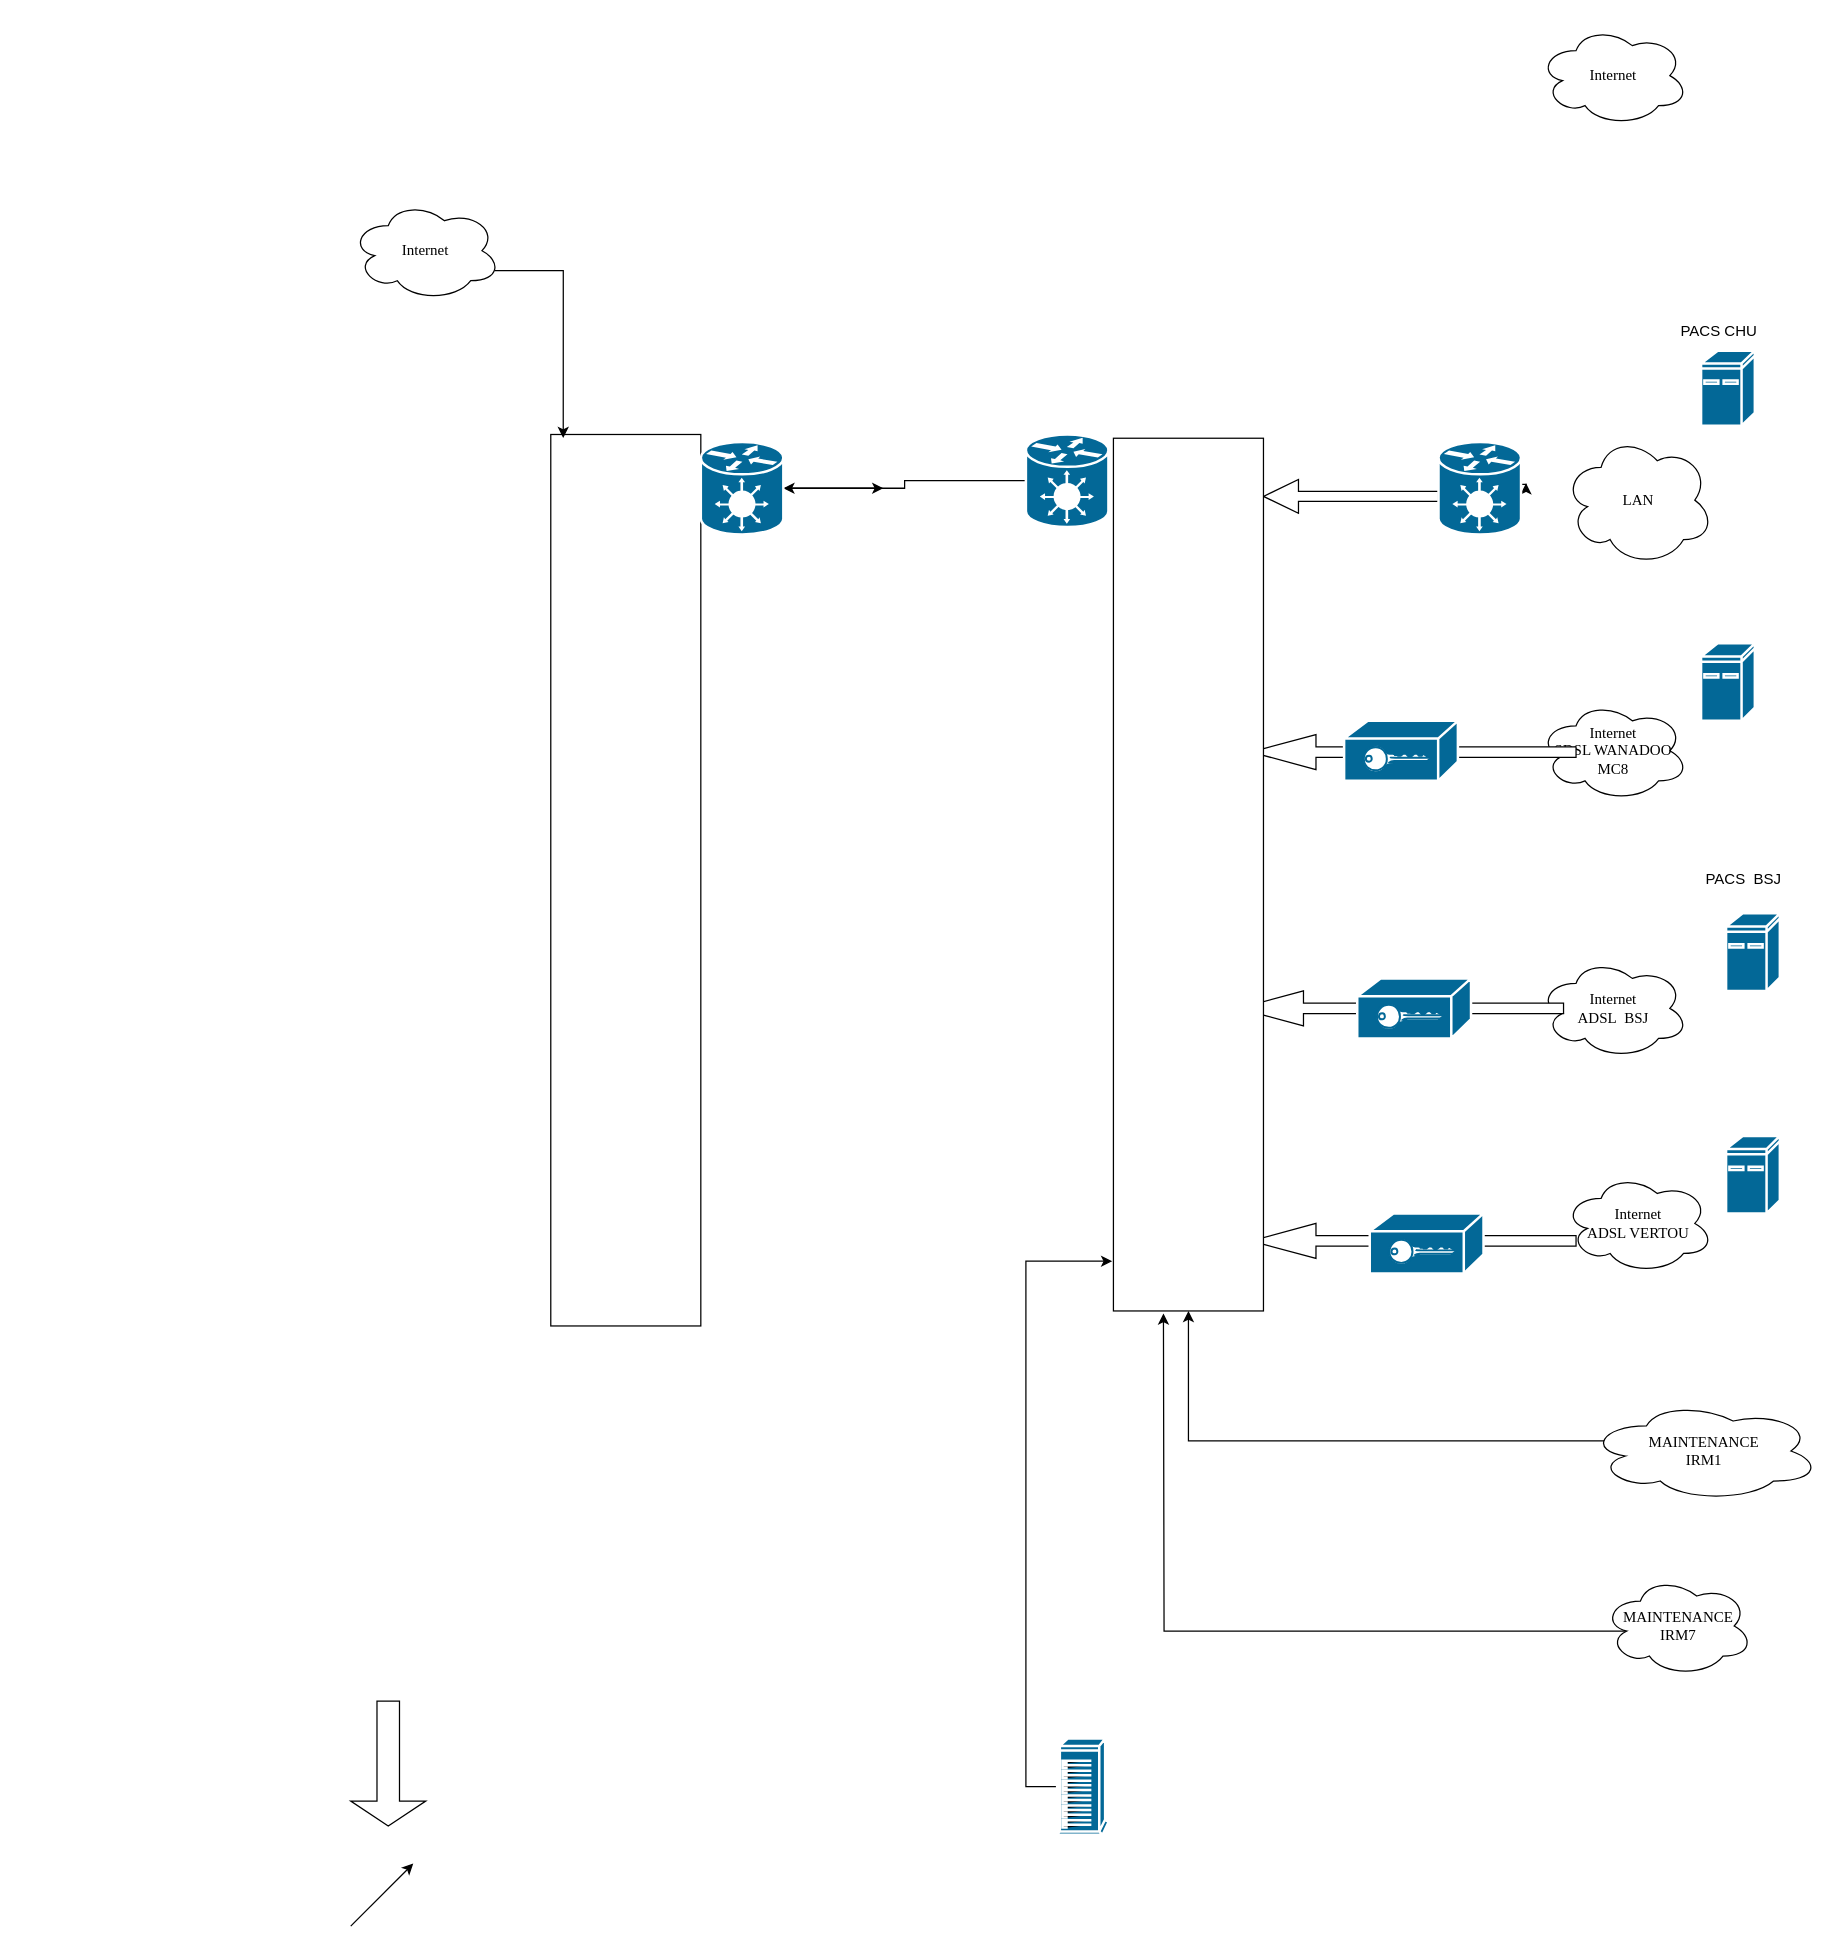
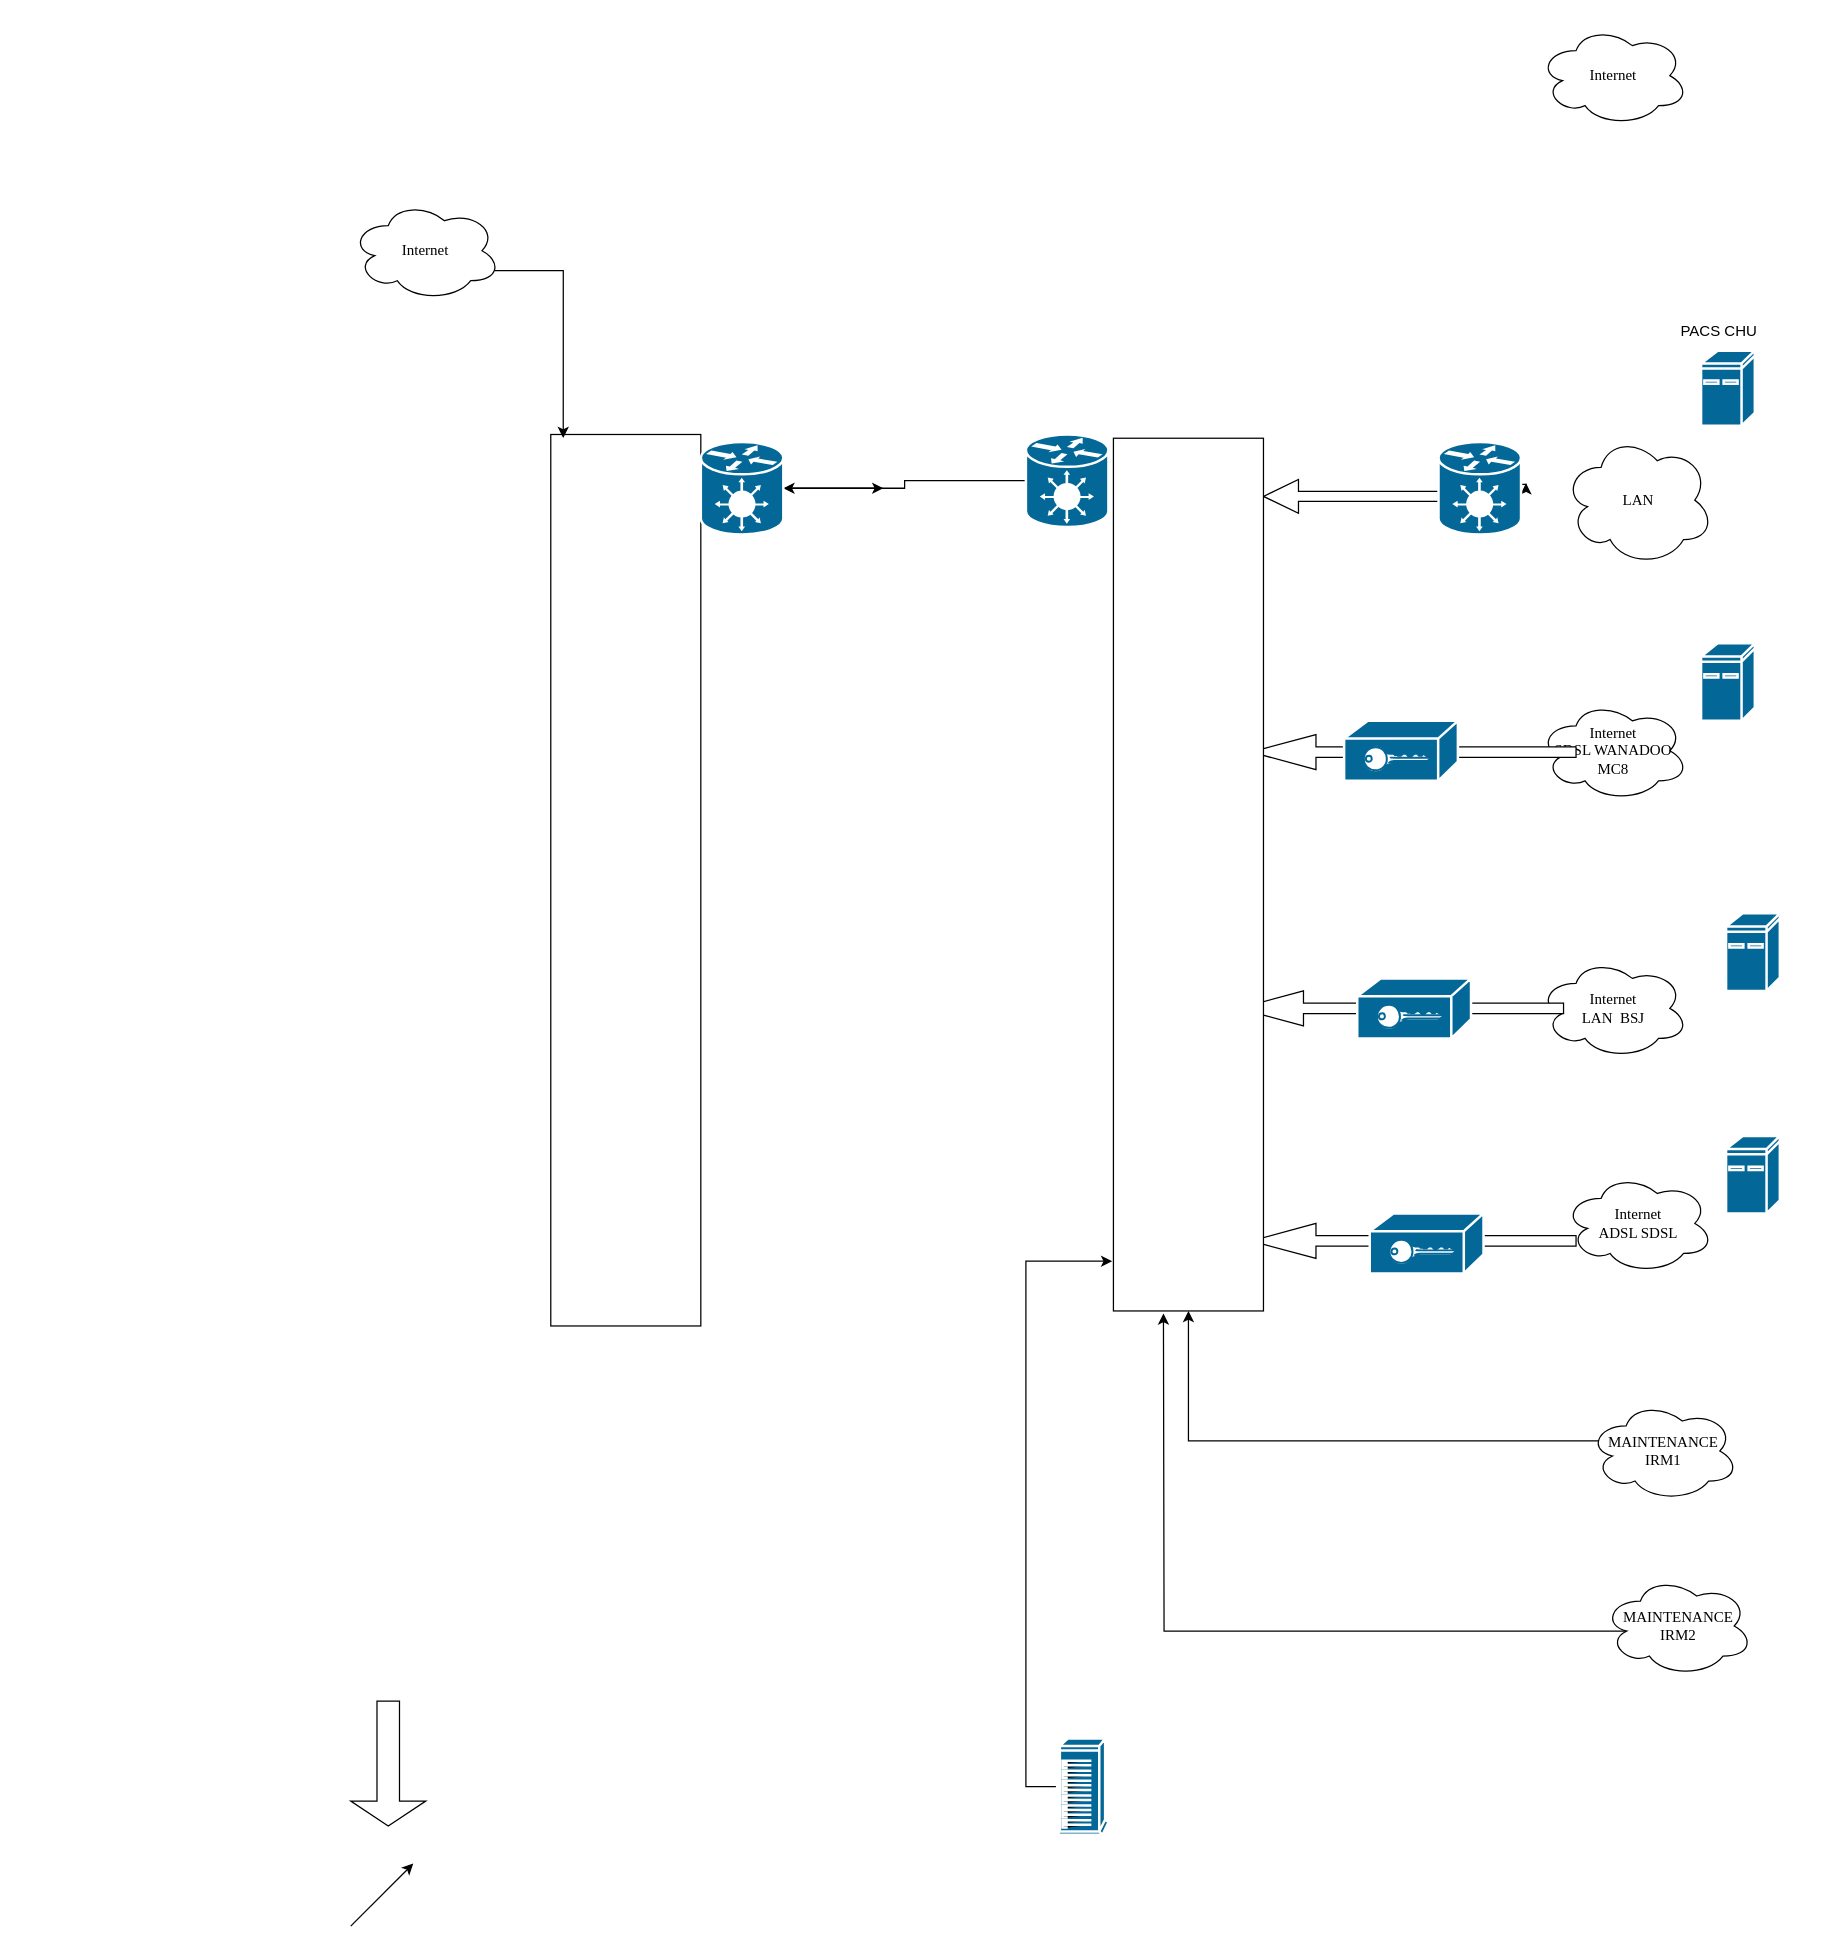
- <mxCell id="48" value="PACS&amp;nbsp; BSJ&lt;br&gt;" style="text;html=1;" parent="1" vertex="1"><mxGeometry x="1362" y="688.5" width="82" height="30" as="geometry" /></mxCell>
- <mxCell id="14" value="Internet&lt;br&gt;ADSL&amp;nbsp; BSJ&lt;br&gt;" style="ellipse;shape=cloud;whiteSpace=wrap;html=1;rounded=0;shadow=0;comic=0;strokeWidth=1;fontFamily=Verdana;fontSize=12;" parent="1" vertex="1"><mxGeometry x="1230" y="766" width="120" height="80" as="geometry" /></mxCell>
+ <mxCell id="14" value="Internet&lt;br&gt;LAN&amp;nbsp; BSJ&lt;br&gt;" style="ellipse;shape=cloud;whiteSpace=wrap;html=1;rounded=0;shadow=0;comic=0;strokeWidth=1;fontFamily=Verdana;fontSize=12;" parent="1" vertex="1"><mxGeometry x="1230" y="766" width="120" height="80" as="geometry" /></mxCell>
- <mxCell id="17" value="Internet&lt;br&gt;ADSL VERTOU&lt;br&gt;" style="ellipse;shape=cloud;whiteSpace=wrap;html=1;rounded=0;shadow=0;comic=0;strokeWidth=1;fontFamily=Verdana;fontSize=12;" parent="1" vertex="1"><mxGeometry x="1250" y="938" width="120" height="80" as="geometry" /></mxCell>
+ <mxCell id="17" value="Internet&lt;br&gt;ADSL SDSL&lt;br&gt;" style="ellipse;shape=cloud;whiteSpace=wrap;html=1;rounded=0;shadow=0;comic=0;strokeWidth=1;fontFamily=Verdana;fontSize=12;" parent="1" vertex="1"><mxGeometry x="1250" y="938" width="120" height="80" as="geometry" /></mxCell>
- <mxCell id="40" value="MAINTENANCE&lt;br&gt;IRM1&lt;br&gt;" style="ellipse;shape=cloud;whiteSpace=wrap;html=1;rounded=0;shadow=0;comic=0;strokeWidth=1;fontFamily=Verdana;fontSize=12;" parent="1" vertex="1"><mxGeometry x="1270" y="1120" width="185" height="80" as="geometry" /></mxCell>
+ <mxCell id="40" value="MAINTENANCE&lt;br&gt;IRM1&lt;br&gt;" style="ellipse;shape=cloud;whiteSpace=wrap;html=1;rounded=0;shadow=0;comic=0;strokeWidth=1;fontFamily=Verdana;fontSize=12;" parent="1" vertex="1"><mxGeometry x="1270" y="1120" width="120" height="80" as="geometry" /></mxCell>
- <mxCell id="38" value="MAINTENANCE IRM7&lt;br&gt;" style="ellipse;shape=cloud;whiteSpace=wrap;html=1;rounded=0;shadow=0;comic=0;strokeWidth=1;fontFamily=Verdana;fontSize=12;" parent="1" vertex="1"><mxGeometry x="1281.5" y="1260" width="120" height="80" as="geometry" /></mxCell>
+ <mxCell id="38" value="MAINTENANCE IRM2&lt;br&gt;" style="ellipse;shape=cloud;whiteSpace=wrap;html=1;rounded=0;shadow=0;comic=0;strokeWidth=1;fontFamily=Verdana;fontSize=12;" parent="1" vertex="1"><mxGeometry x="1281.5" y="1260" width="120" height="80" as="geometry" /></mxCell>
